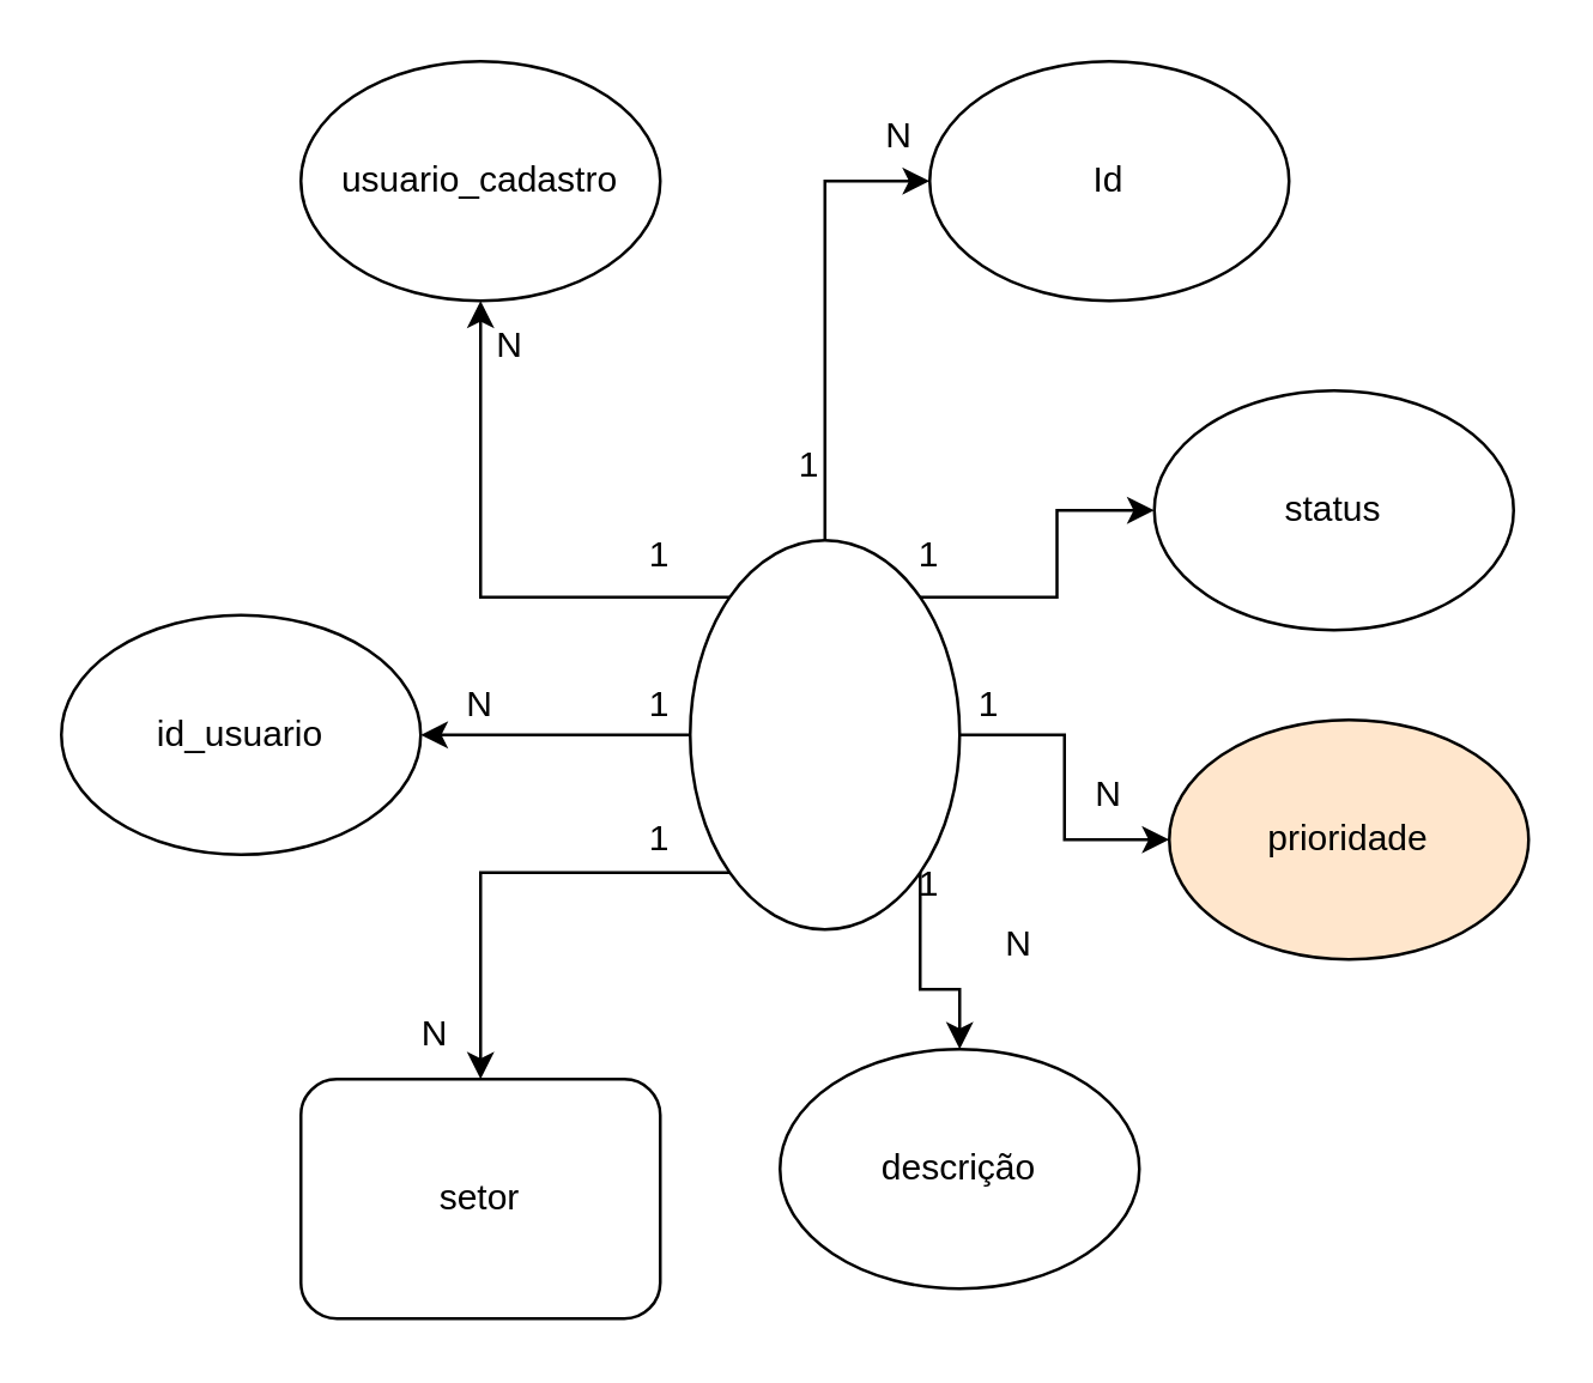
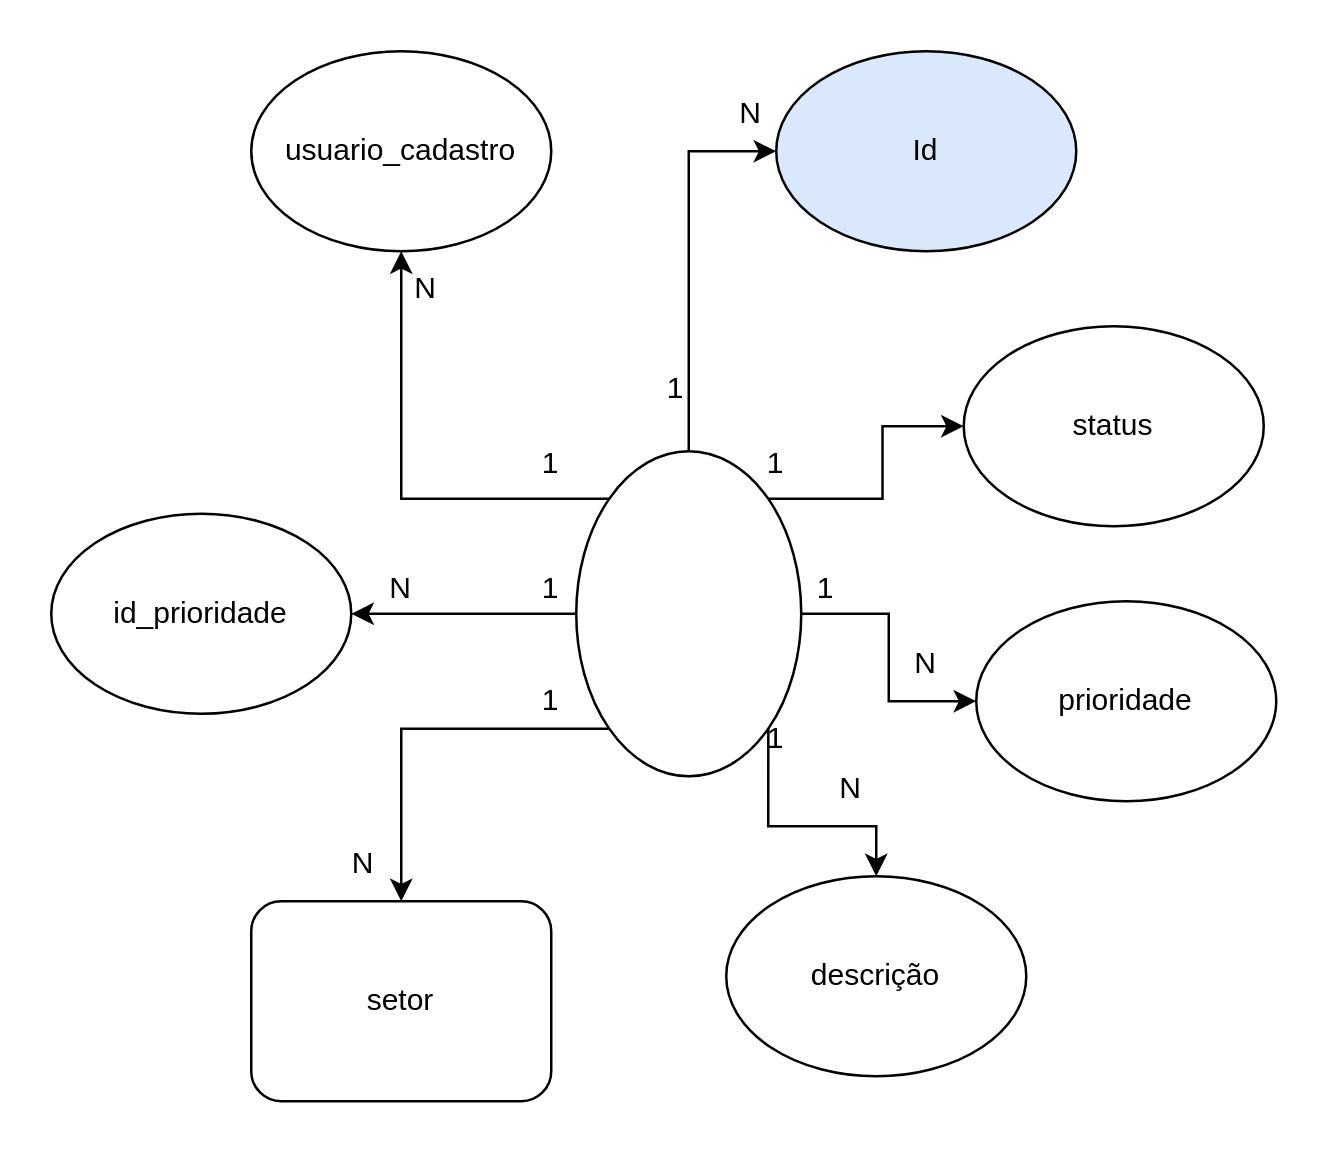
- <mxCell id="10" value="Id" style="ellipse;whiteSpace=wrap;html=1;" vertex="1" parent="1"><mxGeometry x="310" y="20" width="120" height="80" as="geometry" /></mxCell>
+ <mxCell id="10" value="Id" style="ellipse;whiteSpace=wrap;html=1;fillColor=#dae8fc;" vertex="1" parent="1"><mxGeometry x="310" y="20" width="120" height="80" as="geometry" /></mxCell>
- <mxCell id="11" value="id_usuario" style="ellipse;whiteSpace=wrap;html=1;" vertex="1" parent="1"><mxGeometry x="20" y="205" width="120" height="80" as="geometry" /></mxCell>
+ <mxCell id="11" value="id_prioridade" style="ellipse;whiteSpace=wrap;html=1;" vertex="1" parent="1"><mxGeometry x="20" y="205" width="120" height="80" as="geometry" /></mxCell>
- <mxCell id="14" value="prioridade" style="ellipse;whiteSpace=wrap;html=1;fillColor=#ffe6cc;" vertex="1" parent="1"><mxGeometry x="390" y="240" width="120" height="80" as="geometry" /></mxCell>
+ <mxCell id="14" value="prioridade" style="ellipse;whiteSpace=wrap;html=1;" vertex="1" parent="1"><mxGeometry x="390" y="240" width="120" height="80" as="geometry" /></mxCell>
- <mxCell id="12" value="descrição" style="ellipse;whiteSpace=wrap;html=1;" vertex="1" parent="1"><mxGeometry x="260" y="350" width="120" height="80" as="geometry" /></mxCell>
+ <mxCell id="12" value="descrição" style="ellipse;whiteSpace=wrap;html=1;" vertex="1" parent="1"><mxGeometry x="290" y="350" width="120" height="80" as="geometry" /></mxCell>
